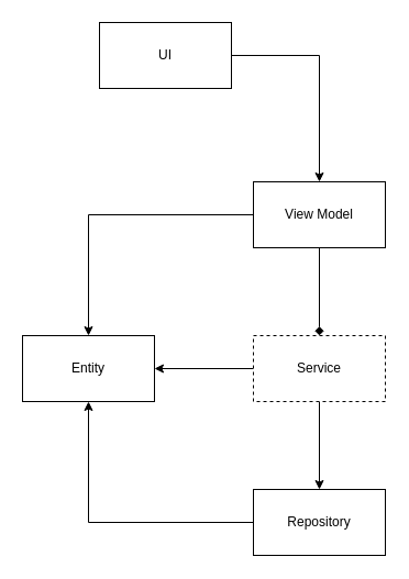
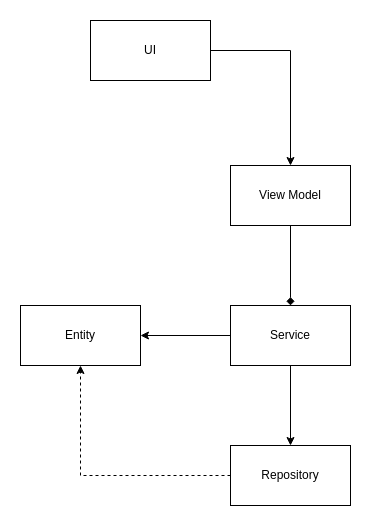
- <mxCell id="5" style="edgeStyle=orthogonalEdgeStyle;rounded=0;orthogonalLoop=1;jettySize=auto;html=1;entryX=0.5;entryY=0;entryDx=0;entryDy=0;" edge="1" parent="1" source="6" target="12"><mxGeometry relative="1" as="geometry" /></mxCell>
- <mxCell id="9" value="Service" style="rounded=0;whiteSpace=wrap;html=1;dashed=1;" vertex="1" parent="1"><mxGeometry x="230" y="305" width="120" height="60" as="geometry" /></mxCell>
+ <mxCell id="9" value="Service" style="rounded=0;whiteSpace=wrap;html=1;" vertex="1" parent="1"><mxGeometry x="230" y="305" width="120" height="60" as="geometry" /></mxCell>
- <mxCell id="10" value="" style="edgeStyle=orthogonalEdgeStyle;rounded=0;orthogonalLoop=1;jettySize=auto;html=1;" edge="1" parent="1" source="11" target="12"><mxGeometry relative="1" as="geometry" /></mxCell>
+ <mxCell id="10" value="" style="edgeStyle=orthogonalEdgeStyle;rounded=0;orthogonalLoop=1;jettySize=auto;html=1;dashed=1;" edge="1" parent="1" source="11" target="12"><mxGeometry relative="1" as="geometry" /></mxCell>
